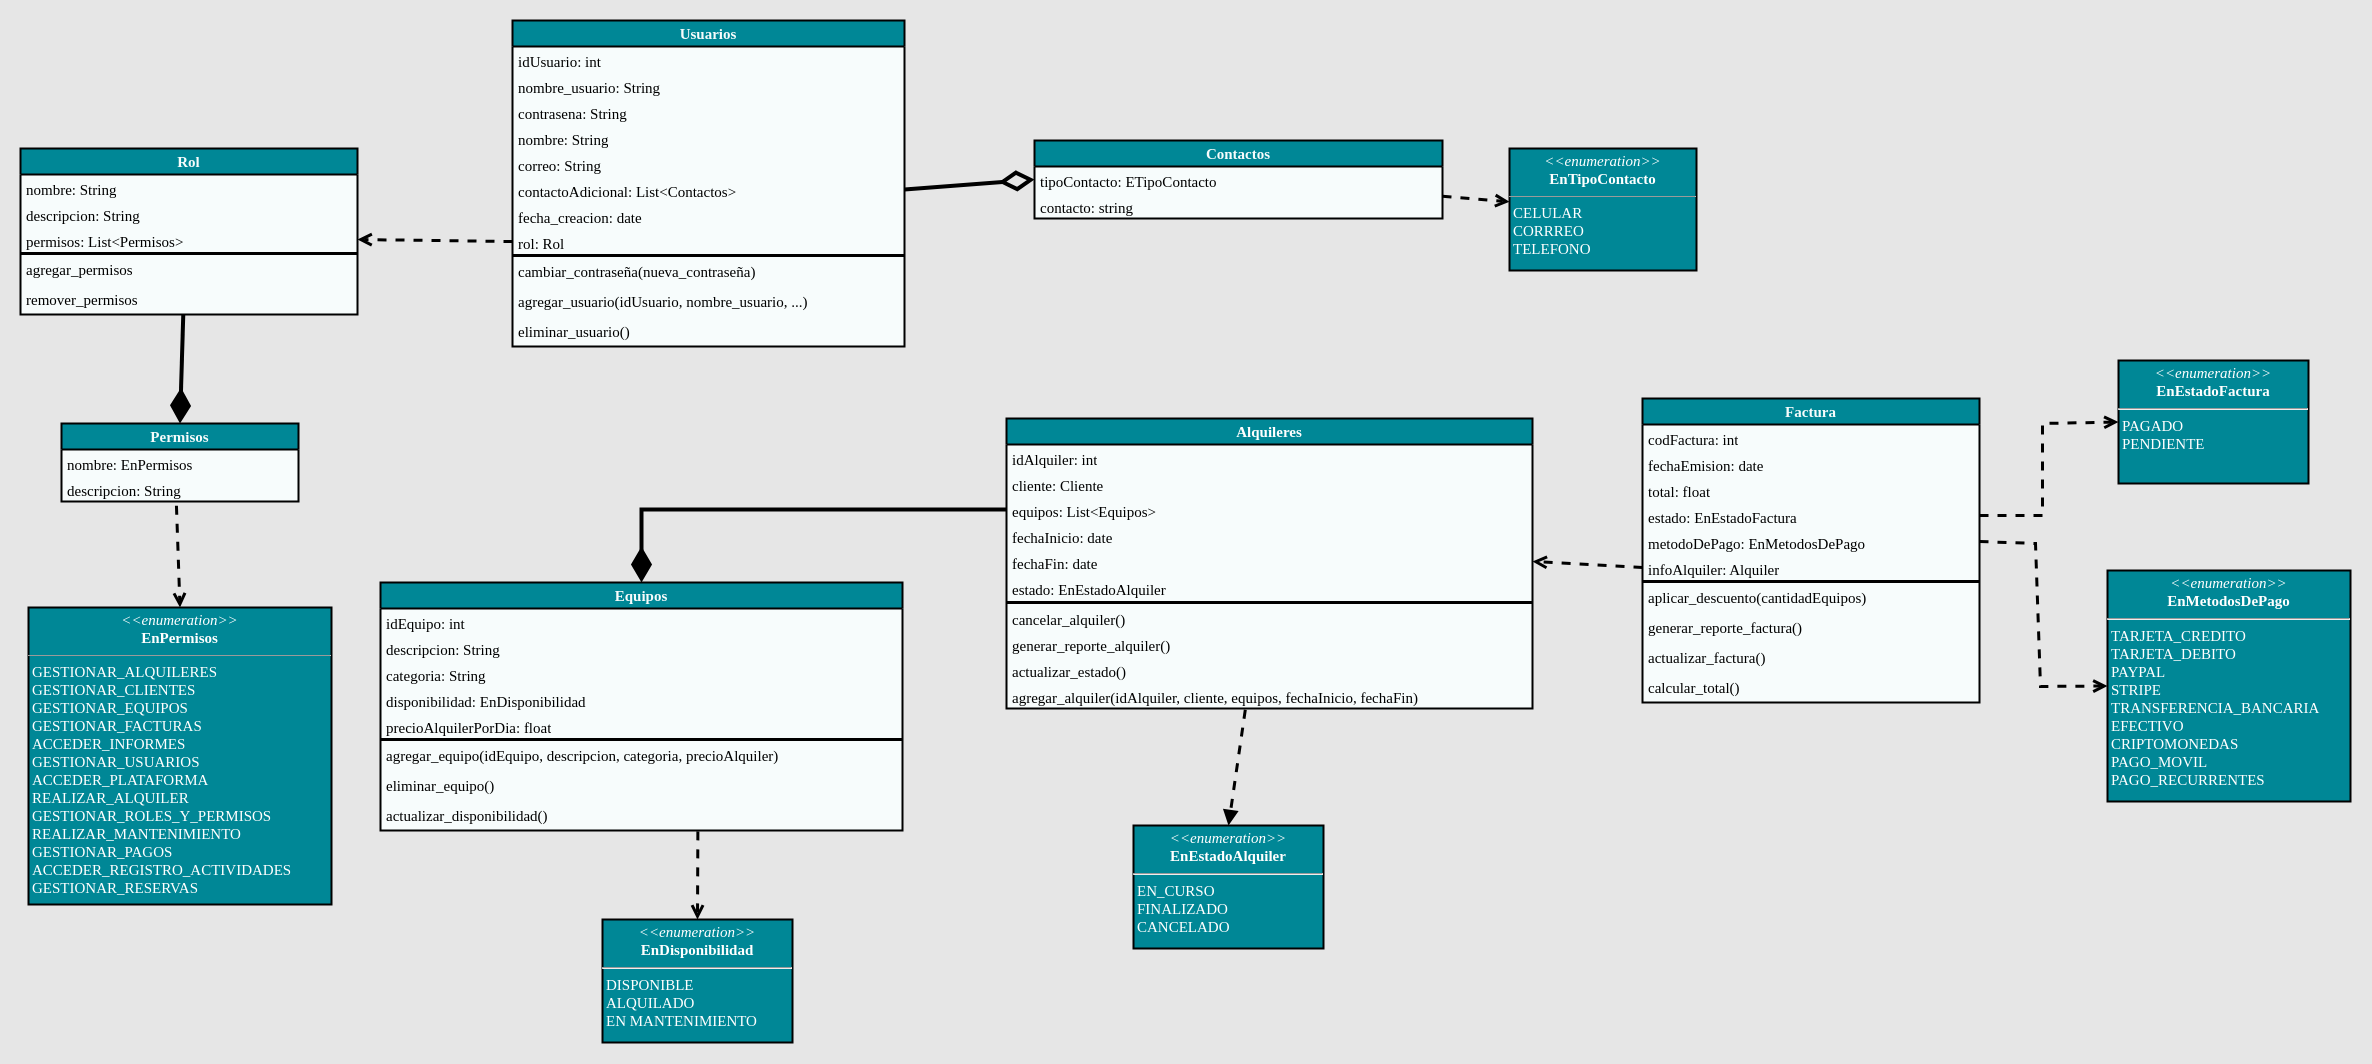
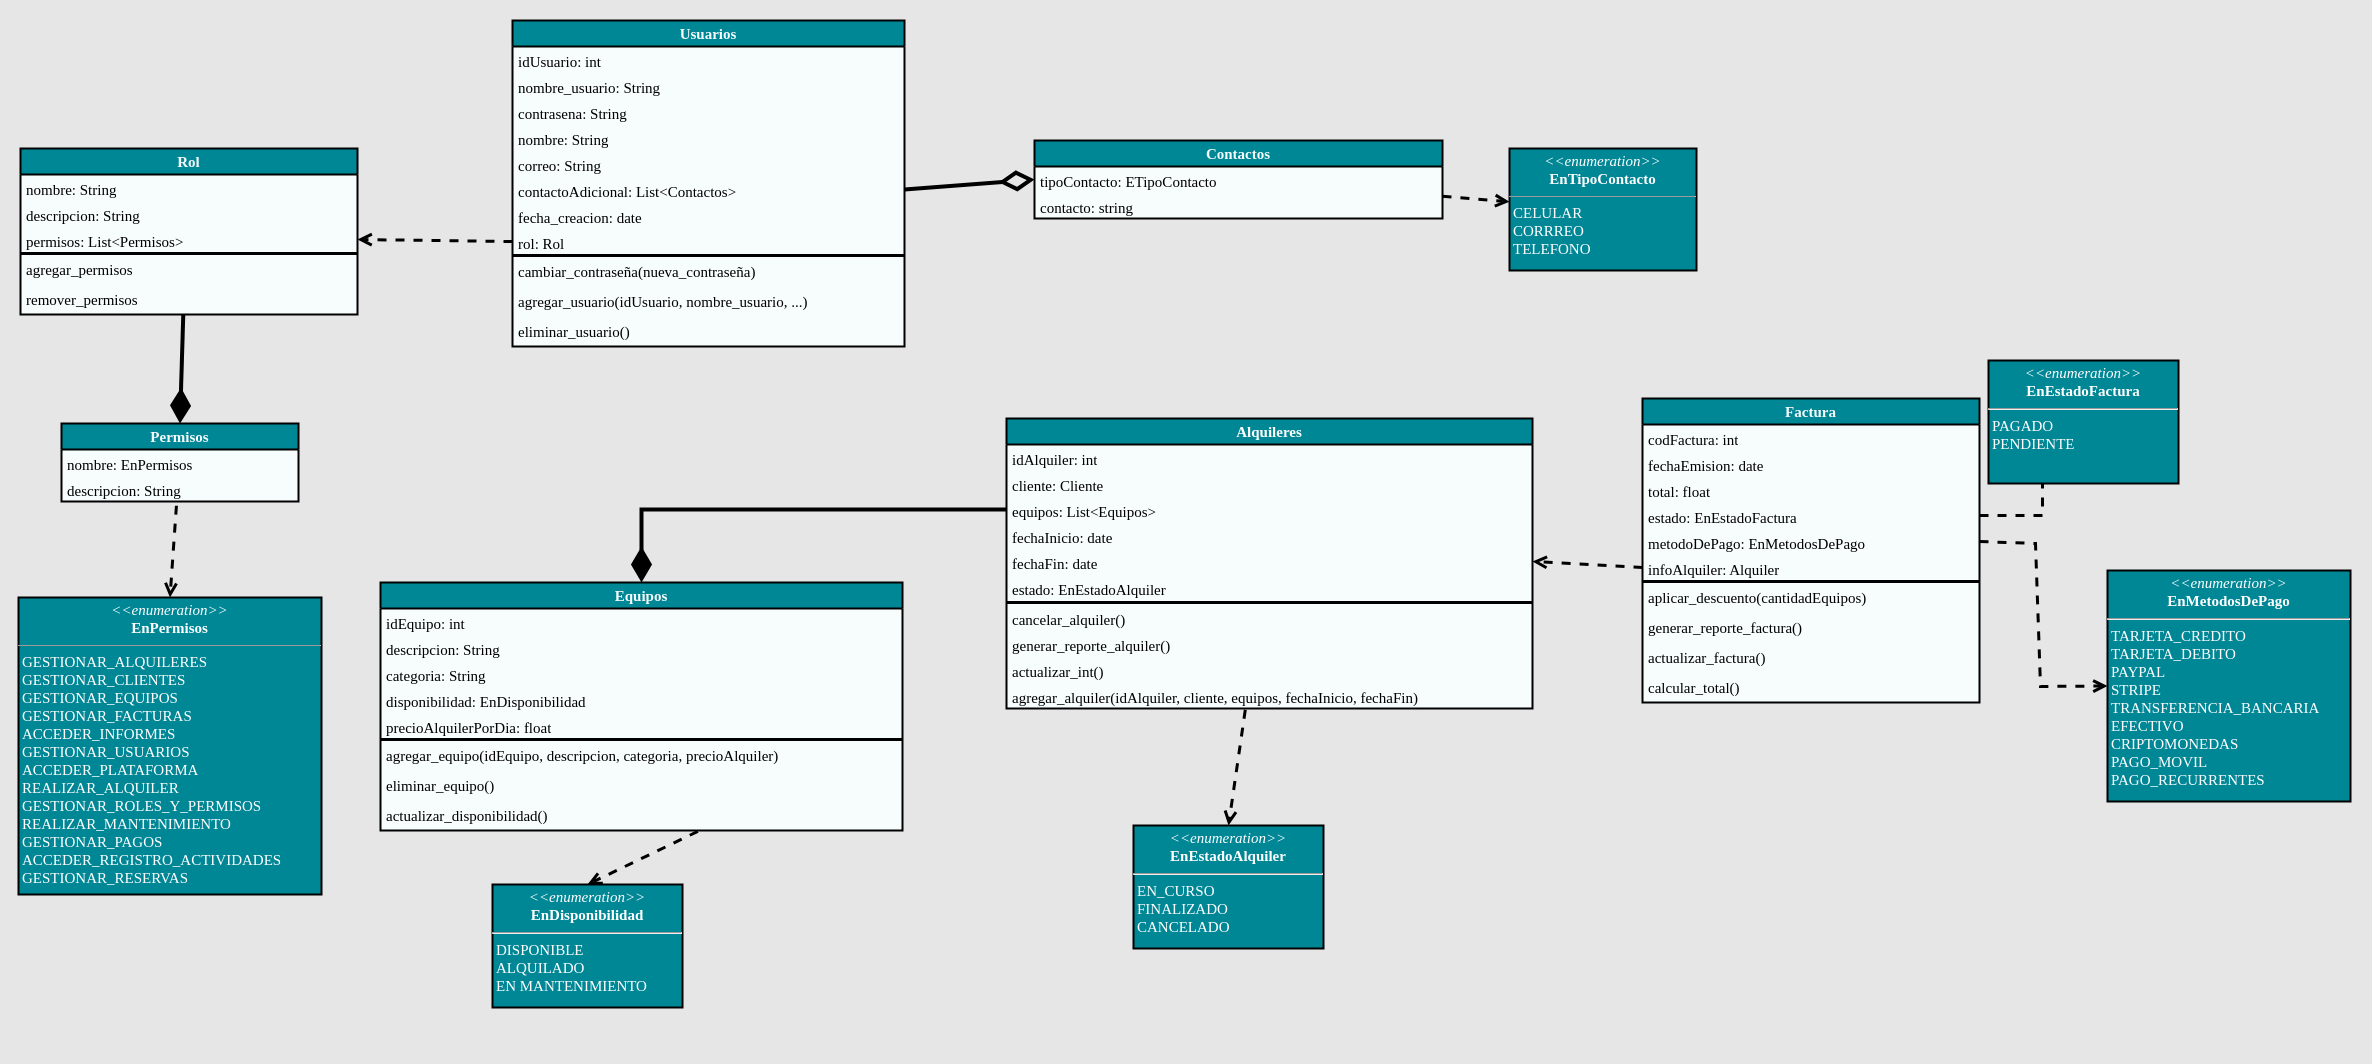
- <mxCell id="50" value="&lt;p style=&quot;margin: 4px 0px 0px; text-align: center; font-size: 15px;&quot;&gt;&lt;i style=&quot;font-size: 15px;&quot;&gt;&amp;lt;&amp;lt;enumeration&amp;gt;&amp;gt;&lt;/i&gt;&lt;br style=&quot;font-size: 15px;&quot;&gt;&lt;b style=&quot;font-size: 15px;&quot;&gt;EnEstadoFactura&lt;/b&gt;&lt;/p&gt;&lt;hr style=&quot;font-size: 15px;&quot;&gt;&lt;p style=&quot;margin: 0px 0px 0px 4px;&quot;&gt;PAGADO&lt;br style=&quot;text-align: center;&quot;&gt;&lt;span style=&quot;text-align: center;&quot;&gt;PENDIENTE&lt;/span&gt;&lt;br&gt;&lt;/p&gt;" style="verticalAlign=top;align=left;overflow=fill;fontSize=15;fontFamily=Verdana;html=1;whiteSpace=wrap;fillColor=#008796;strokeColor=#000000;fontColor=#ffffff;strokeWidth=2;" parent="1" vertex="1"><mxGeometry x="2118" y="360" width="190" height="123" as="geometry" /></mxCell>
+ <mxCell id="50" value="&lt;p style=&quot;margin: 4px 0px 0px; text-align: center; font-size: 15px;&quot;&gt;&lt;i style=&quot;font-size: 15px;&quot;&gt;&amp;lt;&amp;lt;enumeration&amp;gt;&amp;gt;&lt;/i&gt;&lt;br style=&quot;font-size: 15px;&quot;&gt;&lt;b style=&quot;font-size: 15px;&quot;&gt;EnEstadoFactura&lt;/b&gt;&lt;/p&gt;&lt;hr style=&quot;font-size: 15px;&quot;&gt;&lt;p style=&quot;margin: 0px 0px 0px 4px;&quot;&gt;PAGADO&lt;br style=&quot;text-align: center;&quot;&gt;&lt;span style=&quot;text-align: center;&quot;&gt;PENDIENTE&lt;/span&gt;&lt;br&gt;&lt;/p&gt;" style="verticalAlign=top;align=left;overflow=fill;fontSize=15;fontFamily=Verdana;html=1;whiteSpace=wrap;fillColor=#008796;strokeColor=#000000;fontColor=#ffffff;strokeWidth=2;" parent="1" vertex="1"><mxGeometry x="1988" y="360" width="190" height="123" as="geometry" /></mxCell>
- <mxCell id="27" value="actualizar_estado()" style="text;strokeColor=none;fillColor=none;align=left;verticalAlign=top;spacingLeft=4;spacingRight=4;overflow=hidden;rotatable=0;points=[[0,0.5],[1,0.5]];portConstraint=eastwest;whiteSpace=wrap;html=1;fontColor=#000000;fontSize=15;fontFamily=Verdana;" vertex="1" parent="17"><mxGeometry y="238" width="526" height="26" as="geometry" /></mxCell>
+ <mxCell id="27" value="actualizar_int()" style="text;strokeColor=none;fillColor=none;align=left;verticalAlign=top;spacingLeft=4;spacingRight=4;overflow=hidden;rotatable=0;points=[[0,0.5],[1,0.5]];portConstraint=eastwest;whiteSpace=wrap;html=1;fontColor=#000000;fontSize=15;fontFamily=Verdana;" vertex="1" parent="17"><mxGeometry y="238" width="526" height="26" as="geometry" /></mxCell>
- <mxCell id="74" value="&lt;p style=&quot;margin:0px;margin-top:4px;text-align:center;&quot;&gt;&lt;i&gt;&amp;lt;&amp;lt;enumeration&amp;gt;&amp;gt;&lt;/i&gt;&lt;br&gt;&lt;b&gt;EnPermisos&lt;/b&gt;&lt;/p&gt;&lt;hr size=&quot;1&quot;&gt;&lt;p style=&quot;margin:0px;margin-left:4px;&quot;&gt;GESTIONAR_ALQUILERES&lt;/p&gt;&lt;p style=&quot;margin:0px;margin-left:4px;&quot;&gt;GESTIONAR_CLIENTES&lt;/p&gt;&lt;p style=&quot;margin:0px;margin-left:4px;&quot;&gt;GESTIONAR_EQUIPOS&lt;/p&gt;&lt;p style=&quot;margin:0px;margin-left:4px;&quot;&gt;GESTIONAR_FACTURAS&lt;/p&gt;&lt;p style=&quot;margin:0px;margin-left:4px;&quot;&gt;ACCEDER_INFORMES&lt;/p&gt;&lt;p style=&quot;margin:0px;margin-left:4px;&quot;&gt;GESTIONAR_USUARIOS&lt;/p&gt;&lt;p style=&quot;margin:0px;margin-left:4px;&quot;&gt;ACCEDER_PLATAFORMA&lt;/p&gt;&lt;p style=&quot;margin:0px;margin-left:4px;&quot;&gt;REALIZAR_ALQUILER&lt;/p&gt;&lt;p style=&quot;margin:0px;margin-left:4px;&quot;&gt;GESTIONAR_ROLES_Y_PERMISOS&lt;/p&gt;&lt;p style=&quot;margin:0px;margin-left:4px;&quot;&gt;REALIZAR_MANTENIMIENTO&lt;/p&gt;&lt;p style=&quot;margin:0px;margin-left:4px;&quot;&gt;GESTIONAR_PAGOS&lt;/p&gt;&lt;p style=&quot;margin:0px;margin-left:4px;&quot;&gt;ACCEDER_REGISTRO_ACTIVIDADES&lt;/p&gt;&lt;p style=&quot;margin:0px;margin-left:4px;&quot;&gt;GESTIONAR_RESERVAS&lt;/p&gt;" style="verticalAlign=top;align=left;overflow=fill;fontSize=15;fontFamily=Verdana;html=1;whiteSpace=wrap;fillColor=#008796;fontColor=#ffffff;strokeColor=#000000;strokeWidth=2;" vertex="1" parent="1"><mxGeometry x="28" y="607" width="303" height="297" as="geometry" /></mxCell>
+ <mxCell id="74" value="&lt;p style=&quot;margin:0px;margin-top:4px;text-align:center;&quot;&gt;&lt;i&gt;&amp;lt;&amp;lt;enumeration&amp;gt;&amp;gt;&lt;/i&gt;&lt;br&gt;&lt;b&gt;EnPermisos&lt;/b&gt;&lt;/p&gt;&lt;hr size=&quot;1&quot;&gt;&lt;p style=&quot;margin:0px;margin-left:4px;&quot;&gt;GESTIONAR_ALQUILERES&lt;/p&gt;&lt;p style=&quot;margin:0px;margin-left:4px;&quot;&gt;GESTIONAR_CLIENTES&lt;/p&gt;&lt;p style=&quot;margin:0px;margin-left:4px;&quot;&gt;GESTIONAR_EQUIPOS&lt;/p&gt;&lt;p style=&quot;margin:0px;margin-left:4px;&quot;&gt;GESTIONAR_FACTURAS&lt;/p&gt;&lt;p style=&quot;margin:0px;margin-left:4px;&quot;&gt;ACCEDER_INFORMES&lt;/p&gt;&lt;p style=&quot;margin:0px;margin-left:4px;&quot;&gt;GESTIONAR_USUARIOS&lt;/p&gt;&lt;p style=&quot;margin:0px;margin-left:4px;&quot;&gt;ACCEDER_PLATAFORMA&lt;/p&gt;&lt;p style=&quot;margin:0px;margin-left:4px;&quot;&gt;REALIZAR_ALQUILER&lt;/p&gt;&lt;p style=&quot;margin:0px;margin-left:4px;&quot;&gt;GESTIONAR_ROLES_Y_PERMISOS&lt;/p&gt;&lt;p style=&quot;margin:0px;margin-left:4px;&quot;&gt;REALIZAR_MANTENIMIENTO&lt;/p&gt;&lt;p style=&quot;margin:0px;margin-left:4px;&quot;&gt;GESTIONAR_PAGOS&lt;/p&gt;&lt;p style=&quot;margin:0px;margin-left:4px;&quot;&gt;ACCEDER_REGISTRO_ACTIVIDADES&lt;/p&gt;&lt;p style=&quot;margin:0px;margin-left:4px;&quot;&gt;GESTIONAR_RESERVAS&lt;/p&gt;" style="verticalAlign=top;align=left;overflow=fill;fontSize=15;fontFamily=Verdana;html=1;whiteSpace=wrap;fillColor=#008796;fontColor=#ffffff;strokeColor=#000000;strokeWidth=2;" vertex="1" parent="1"><mxGeometry x="18" y="597" width="303" height="297" as="geometry" /></mxCell>
- <mxCell id="78" value="" style="html=1;verticalAlign=bottom;endArrow=block;dashed=1;endSize=8;curved=0;rounded=0;entryX=0.5;entryY=0;entryDx=0;entryDy=0;fontColor=#000000;strokeColor=#000000;strokeWidth=3;fontSize=15;fontFamily=Verdana;exitX=0.454;exitY=1.05;exitDx=0;exitDy=0;exitPerimeter=0;" edge="1" target="77" parent="1" source="28"><mxGeometry relative="1" as="geometry"><mxPoint x="1139" y="728" as="sourcePoint" /><mxPoint x="1646.62" y="435.13" as="targetPoint" /></mxGeometry></mxCell>
+ <mxCell id="78" value="" style="html=1;verticalAlign=bottom;endArrow=open;dashed=1;endSize=8;curved=0;rounded=0;entryX=0.5;entryY=0;entryDx=0;entryDy=0;fontColor=#000000;strokeColor=#000000;strokeWidth=3;fontSize=15;fontFamily=Verdana;exitX=0.454;exitY=1.05;exitDx=0;exitDy=0;exitPerimeter=0;" edge="1" target="77" parent="1" source="28"><mxGeometry relative="1" as="geometry"><mxPoint x="1139" y="728" as="sourcePoint" /><mxPoint x="1646.62" y="435.13" as="targetPoint" /></mxGeometry></mxCell>
- <mxCell id="49" value="&lt;p style=&quot;margin: 4px 0px 0px; text-align: center; font-size: 15px;&quot;&gt;&lt;i style=&quot;font-size: 15px;&quot;&gt;&amp;lt;&amp;lt;enumeration&amp;gt;&amp;gt;&lt;/i&gt;&lt;br style=&quot;font-size: 15px;&quot;&gt;&lt;b style=&quot;font-size: 15px;&quot;&gt;EnDisponibilidad&lt;/b&gt;&lt;/p&gt;&lt;hr style=&quot;font-size: 15px;&quot;&gt;&lt;p style=&quot;margin: 0px 0px 0px 4px;&quot;&gt;DISPONIBLE&lt;/p&gt;&lt;p style=&quot;margin: 0px 0px 0px 4px;&quot;&gt;ALQUILADO&lt;/p&gt;&lt;p style=&quot;margin: 0px 0px 0px 4px;&quot;&gt;EN MANTENIMIENTO&lt;/p&gt;" style="verticalAlign=top;align=left;overflow=fill;fontSize=15;fontFamily=Verdana;html=1;whiteSpace=wrap;fillColor=#008796;strokeColor=#000000;fontColor=#ffffff;strokeWidth=2;" parent="1" vertex="1"><mxGeometry x="602" y="919" width="190" height="123" as="geometry" /></mxCell>
+ <mxCell id="49" value="&lt;p style=&quot;margin: 4px 0px 0px; text-align: center; font-size: 15px;&quot;&gt;&lt;i style=&quot;font-size: 15px;&quot;&gt;&amp;lt;&amp;lt;enumeration&amp;gt;&amp;gt;&lt;/i&gt;&lt;br style=&quot;font-size: 15px;&quot;&gt;&lt;b style=&quot;font-size: 15px;&quot;&gt;EnDisponibilidad&lt;/b&gt;&lt;/p&gt;&lt;hr style=&quot;font-size: 15px;&quot;&gt;&lt;p style=&quot;margin: 0px 0px 0px 4px;&quot;&gt;DISPONIBLE&lt;/p&gt;&lt;p style=&quot;margin: 0px 0px 0px 4px;&quot;&gt;ALQUILADO&lt;/p&gt;&lt;p style=&quot;margin: 0px 0px 0px 4px;&quot;&gt;EN MANTENIMIENTO&lt;/p&gt;" style="verticalAlign=top;align=left;overflow=fill;fontSize=15;fontFamily=Verdana;html=1;whiteSpace=wrap;fillColor=#008796;strokeColor=#000000;fontColor=#ffffff;strokeWidth=2;" parent="1" vertex="1"><mxGeometry x="492" y="884" width="190" height="123" as="geometry" /></mxCell>
